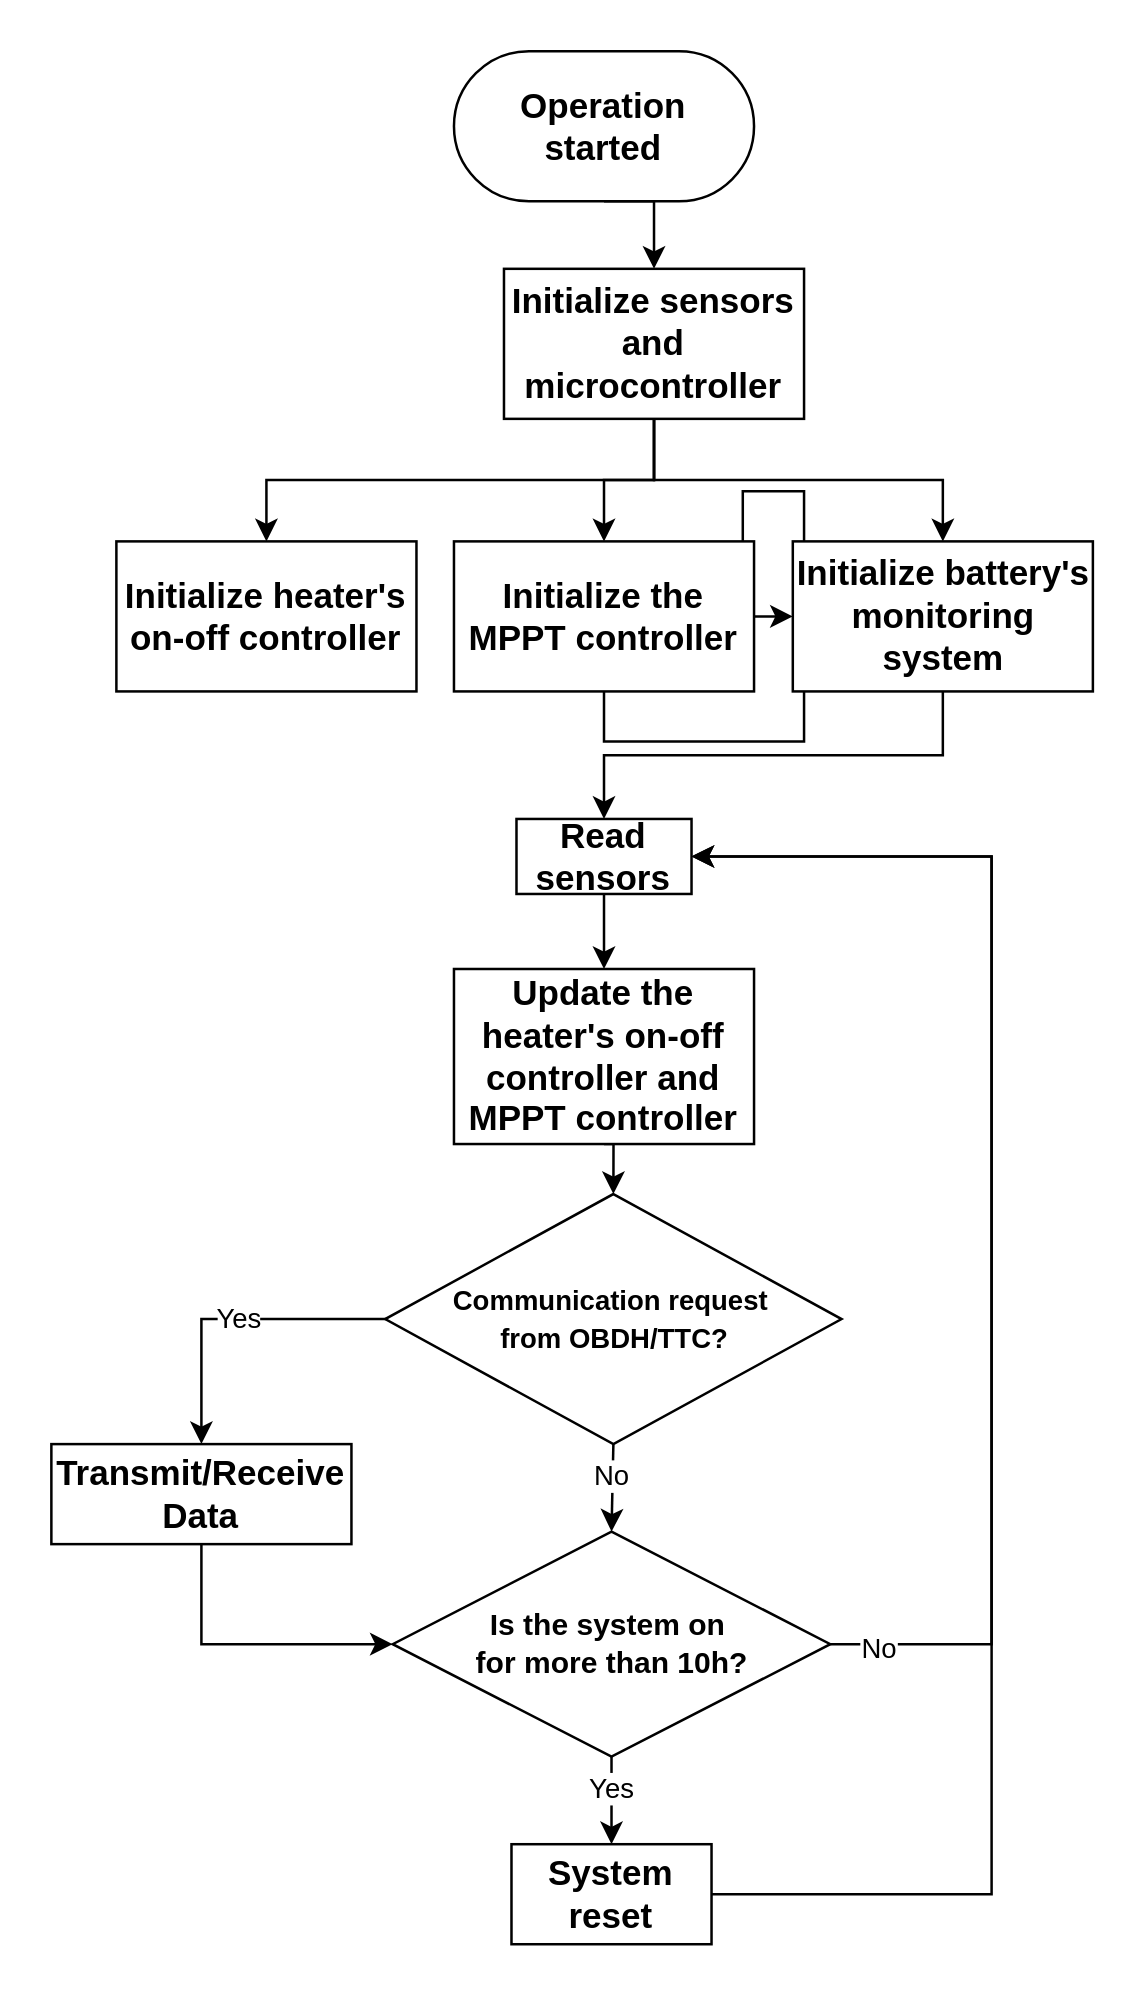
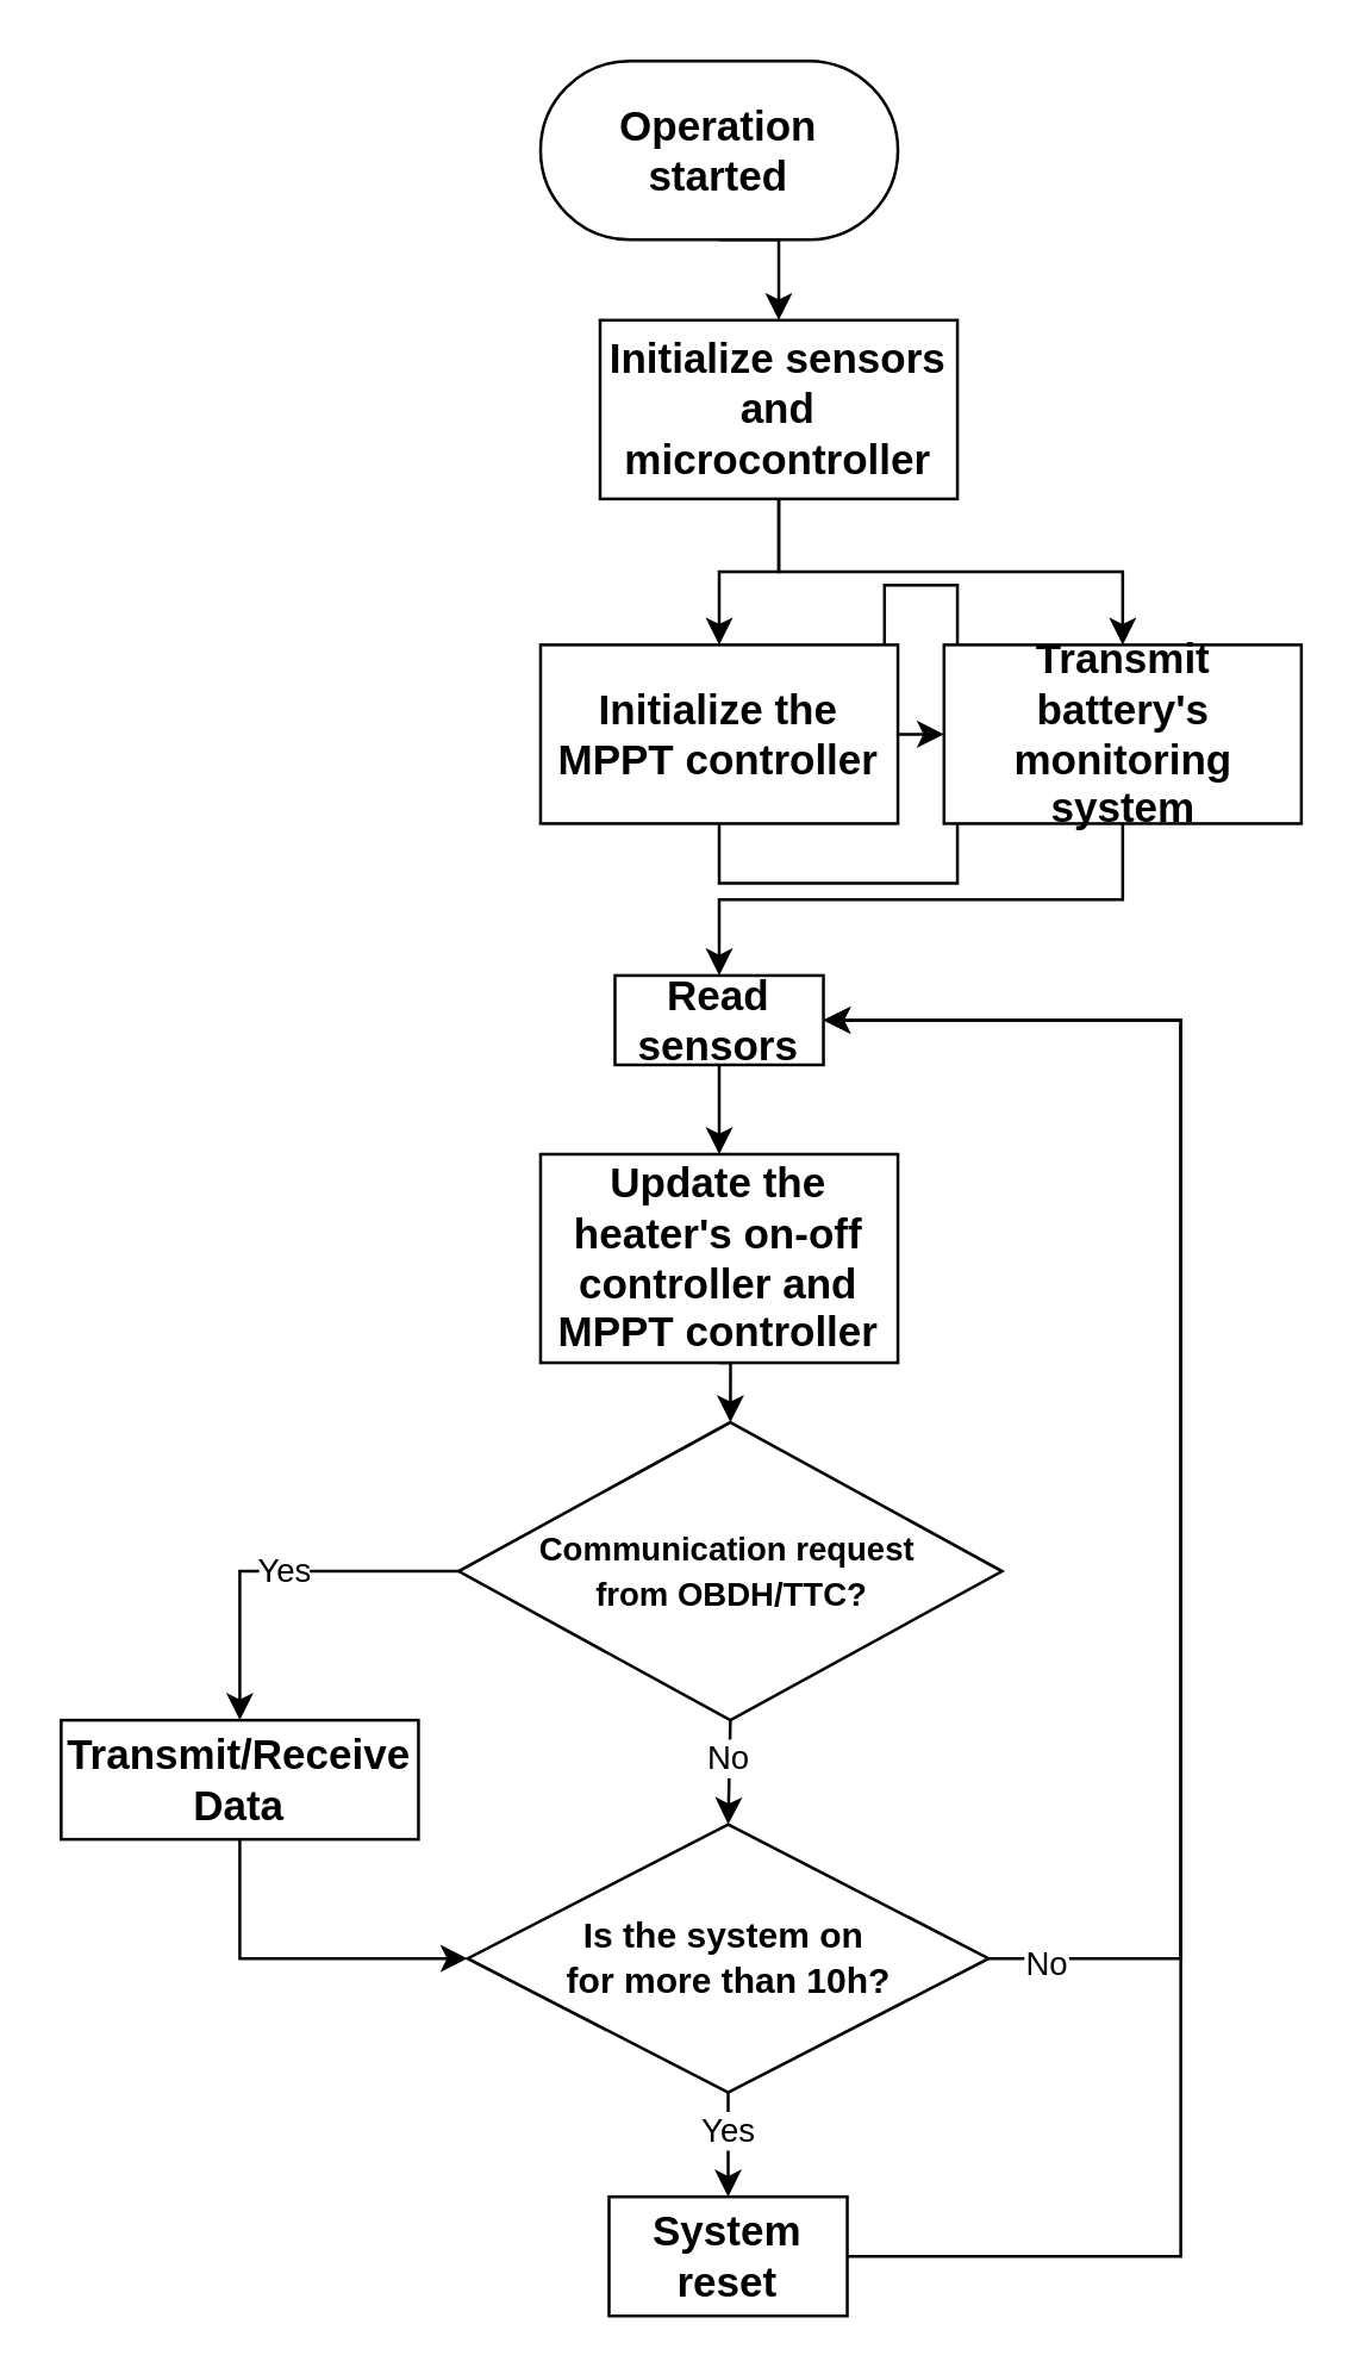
- <mxCell id="4" style="edgeStyle=orthogonalEdgeStyle;rounded=0;orthogonalLoop=1;jettySize=auto;html=1;exitX=0.5;exitY=1;exitDx=0;exitDy=0;entryX=0.5;entryY=0;entryDx=0;entryDy=0;" parent="1" source="7" target="15" edge="1"><mxGeometry relative="1" as="geometry" /></mxCell>
- <mxCell id="15" value="Initialize heater's on-off controller" style="rounded=0;whiteSpace=wrap;html=1;fontSize=14;fontStyle=1" parent="1" vertex="1"><mxGeometry x="46" y="216" width="120" height="60" as="geometry" /></mxCell>
- <mxCell id="19" value="Initialize battery's monitoring system" style="rounded=0;whiteSpace=wrap;html=1;fontSize=14;fontStyle=1" parent="1" vertex="1"><mxGeometry x="316.5" y="216" width="120" height="60" as="geometry" /></mxCell>
+ <mxCell id="19" value="Transmit battery's monitoring system" style="rounded=0;whiteSpace=wrap;html=1;fontSize=14;fontStyle=1" parent="1" vertex="1"><mxGeometry x="316.5" y="216" width="120" height="60" as="geometry" /></mxCell>
